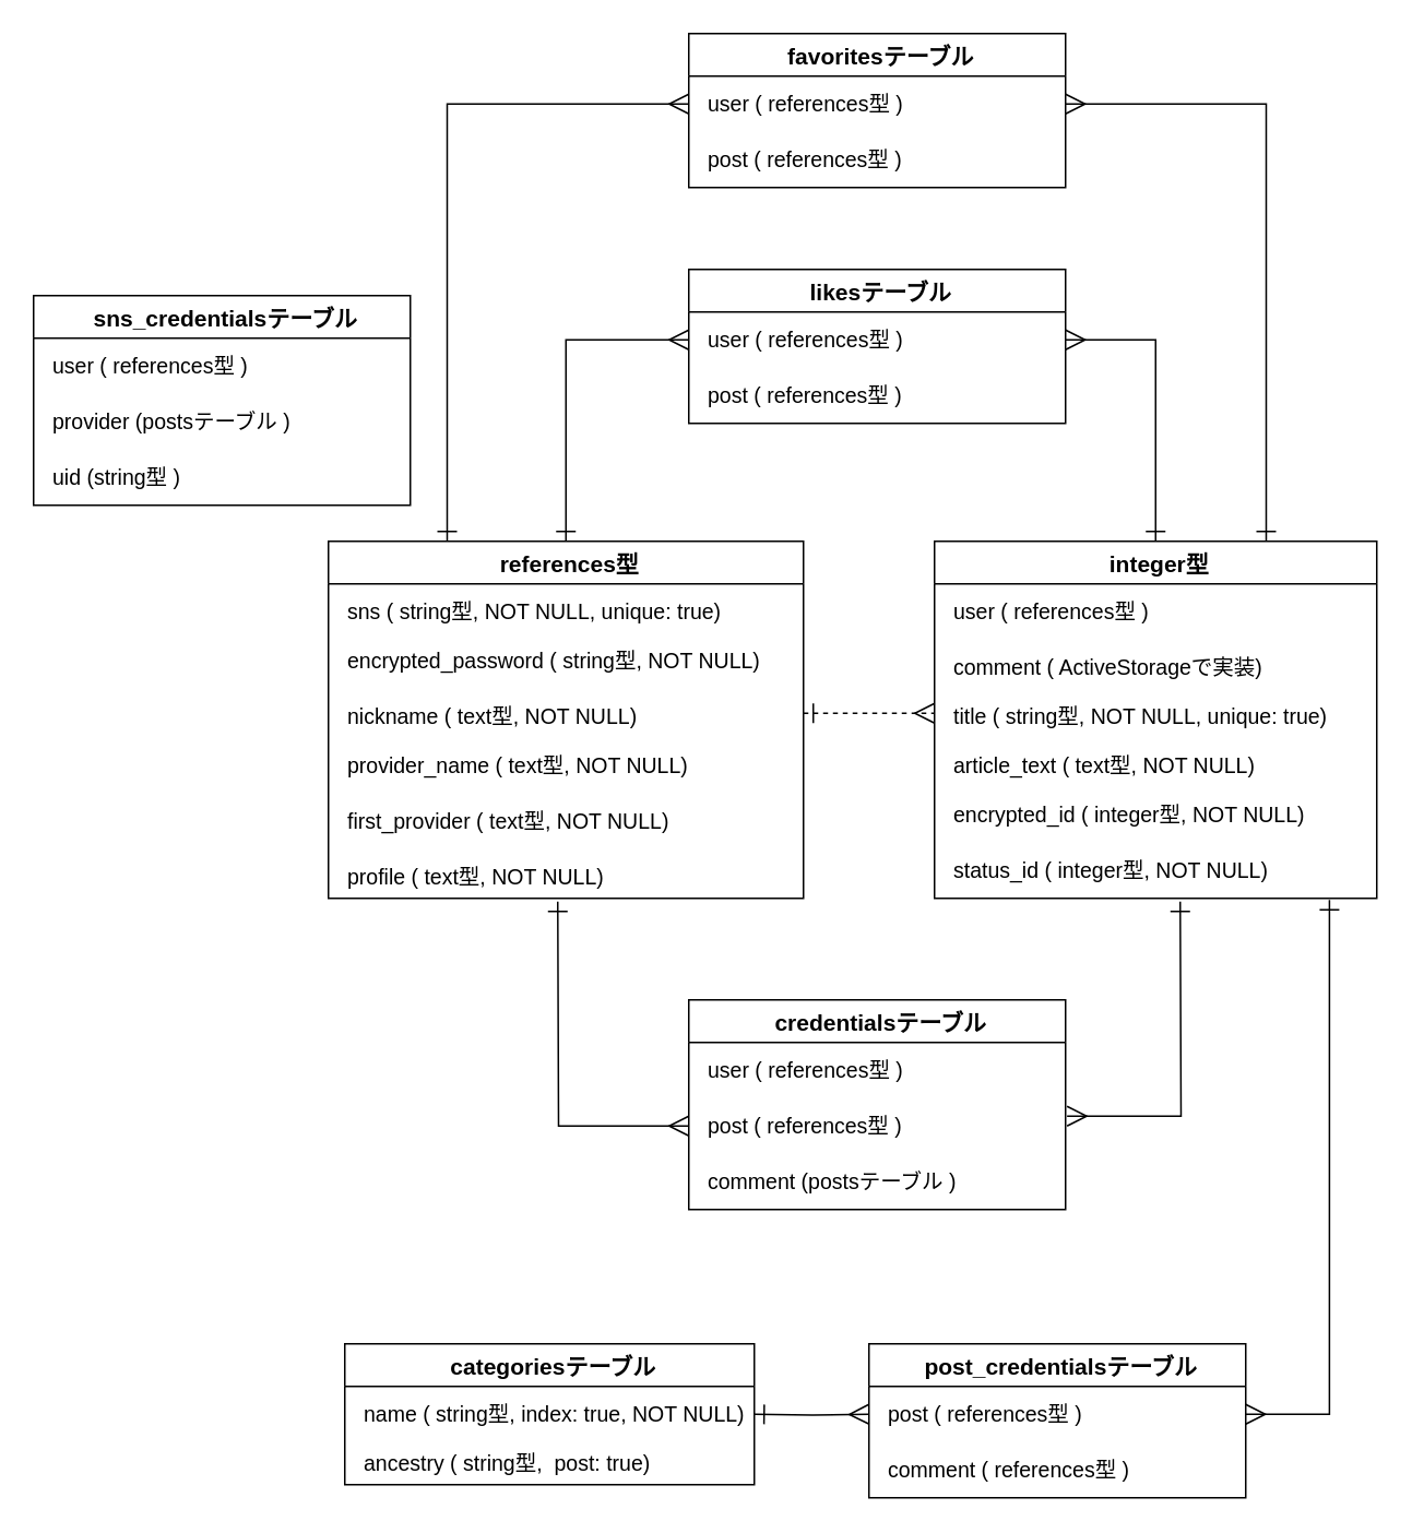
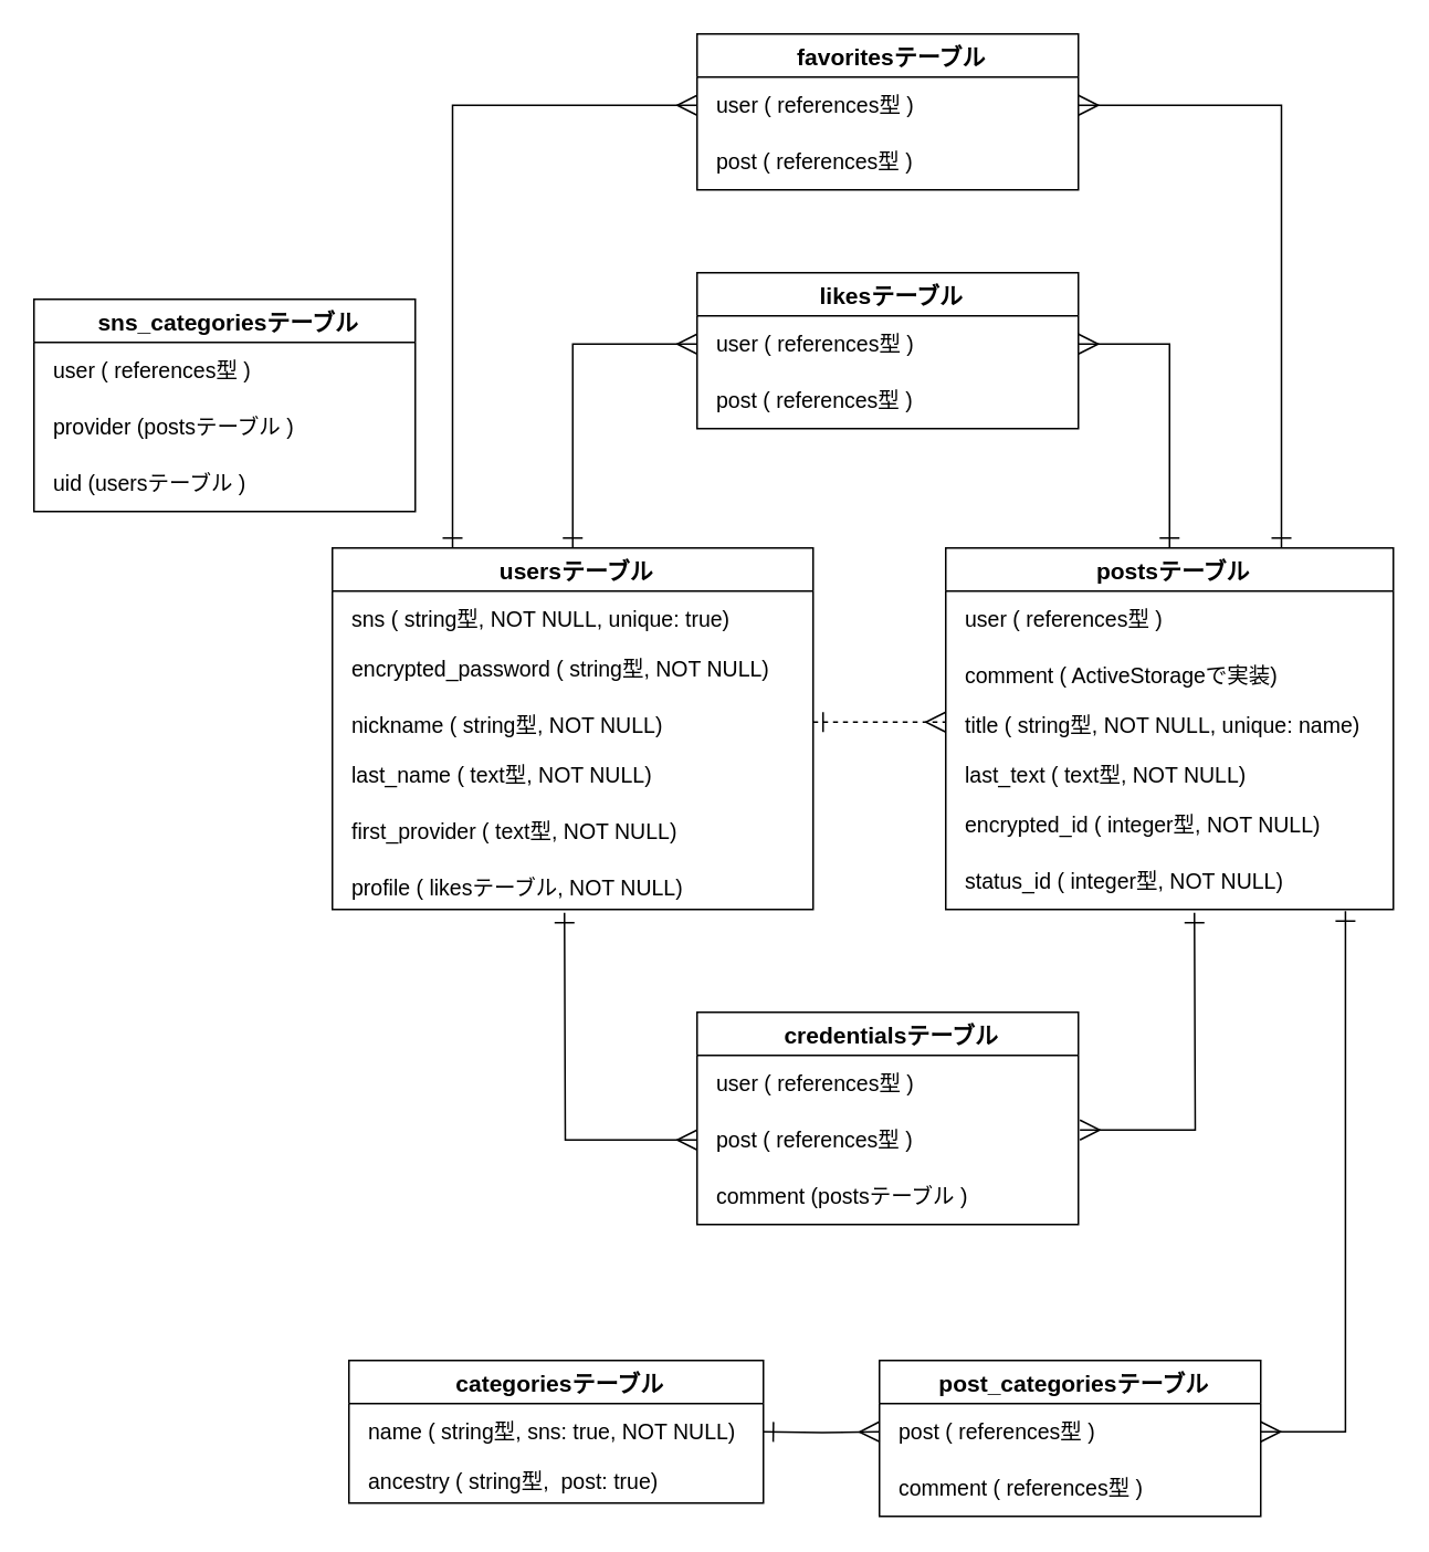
- <mxCell id="11" value="sns_credentialsテーブル" style="swimlane;fontStyle=1;childLayout=stackLayout;horizontal=1;startSize=26;horizontalStack=0;resizeParent=1;resizeParentMax=0;resizeLast=0;collapsible=1;marginBottom=0;align=center;fontSize=14;spacing=15;spacingTop=0;spacingBottom=0;spacingRight=2;spacingLeft=7;" parent="1" vertex="1"><mxGeometry x="20" y="180" width="230" height="128" as="geometry" /></mxCell>
+ <mxCell id="11" value="sns_categoriesテーブル" style="swimlane;fontStyle=1;childLayout=stackLayout;horizontal=1;startSize=26;horizontalStack=0;resizeParent=1;resizeParentMax=0;resizeLast=0;collapsible=1;marginBottom=0;align=center;fontSize=14;spacing=15;spacingTop=0;spacingBottom=0;spacingRight=2;spacingLeft=7;" parent="1" vertex="1"><mxGeometry x="20" y="180" width="230" height="128" as="geometry" /></mxCell>
- <mxCell id="14" value="uid (string型 )" style="text;strokeColor=none;fillColor=none;spacingLeft=7;spacingRight=2;overflow=hidden;rotatable=0;points=[[0,0.5],[1,0.5]];portConstraint=eastwest;fontSize=13;spacing=5;" parent="11" vertex="1"><mxGeometry y="94" width="230" height="34" as="geometry" /></mxCell>
+ <mxCell id="14" value="uid (usersテーブル )" style="text;strokeColor=none;fillColor=none;spacingLeft=7;spacingRight=2;overflow=hidden;rotatable=0;points=[[0,0.5],[1,0.5]];portConstraint=eastwest;fontSize=13;spacing=5;" parent="11" vertex="1"><mxGeometry y="94" width="230" height="34" as="geometry" /></mxCell>
- <mxCell id="4" value="references型" style="swimlane;fontStyle=1;childLayout=stackLayout;horizontal=1;startSize=26;horizontalStack=0;resizeParent=1;resizeParentMax=0;resizeLast=0;collapsible=1;marginBottom=0;align=center;fontSize=14;spacing=15;spacingTop=0;spacingBottom=0;spacingRight=2;spacingLeft=7;" parent="1" vertex="1"><mxGeometry x="200" y="330" width="290" height="218" as="geometry" /></mxCell>
+ <mxCell id="4" value="usersテーブル" style="swimlane;fontStyle=1;childLayout=stackLayout;horizontal=1;startSize=26;horizontalStack=0;resizeParent=1;resizeParentMax=0;resizeLast=0;collapsible=1;marginBottom=0;align=center;fontSize=14;spacing=15;spacingTop=0;spacingBottom=0;spacingRight=2;spacingLeft=7;" parent="1" vertex="1"><mxGeometry x="200" y="330" width="290" height="218" as="geometry" /></mxCell>
- <mxCell id="21" value="integer型" style="swimlane;fontStyle=1;childLayout=stackLayout;horizontal=1;startSize=26;horizontalStack=0;resizeParent=1;resizeParentMax=0;resizeLast=0;collapsible=1;marginBottom=0;align=center;fontSize=14;spacing=15;spacingTop=0;spacingBottom=0;spacingRight=2;spacingLeft=7;" parent="1" vertex="1"><mxGeometry x="570" y="330" width="270" height="218" as="geometry" /></mxCell>
+ <mxCell id="21" value="postsテーブル" style="swimlane;fontStyle=1;childLayout=stackLayout;horizontal=1;startSize=26;horizontalStack=0;resizeParent=1;resizeParentMax=0;resizeLast=0;collapsible=1;marginBottom=0;align=center;fontSize=14;spacing=15;spacingTop=0;spacingBottom=0;spacingRight=2;spacingLeft=7;" parent="1" vertex="1"><mxGeometry x="570" y="330" width="270" height="218" as="geometry" /></mxCell>
- <mxCell id="7" value="nickname ( text型, NOT NULL)" style="text;strokeColor=none;fillColor=none;spacingLeft=7;spacingRight=2;overflow=hidden;rotatable=0;points=[[0,0.5],[1,0.5]];portConstraint=eastwest;fontSize=13;spacing=5;" parent="4" vertex="1"><mxGeometry y="90" width="290" height="30" as="geometry" /></mxCell>
+ <mxCell id="7" value="nickname ( string型, NOT NULL)" style="text;strokeColor=none;fillColor=none;spacingLeft=7;spacingRight=2;overflow=hidden;rotatable=0;points=[[0,0.5],[1,0.5]];portConstraint=eastwest;fontSize=13;spacing=5;" parent="4" vertex="1"><mxGeometry y="90" width="290" height="30" as="geometry" /></mxCell>
- <mxCell id="24" value="title ( string型, NOT NULL, unique: true)" style="text;strokeColor=none;fillColor=none;spacingLeft=7;spacingRight=2;overflow=hidden;rotatable=0;points=[[0,0.5],[1,0.5]];portConstraint=eastwest;fontSize=13;spacing=5;" parent="21" vertex="1"><mxGeometry y="90" width="270" height="30" as="geometry" /></mxCell>
+ <mxCell id="24" value="title ( string型, NOT NULL, unique: name)" style="text;strokeColor=none;fillColor=none;spacingLeft=7;spacingRight=2;overflow=hidden;rotatable=0;points=[[0,0.5],[1,0.5]];portConstraint=eastwest;fontSize=13;spacing=5;" parent="21" vertex="1"><mxGeometry y="90" width="270" height="30" as="geometry" /></mxCell>
- <mxCell id="8" value="provider_name ( text型, NOT NULL)" style="text;strokeColor=none;fillColor=none;spacingLeft=7;spacingRight=2;overflow=hidden;rotatable=0;points=[[0,0.5],[1,0.5]];portConstraint=eastwest;fontSize=13;spacing=5;" parent="4" vertex="1"><mxGeometry y="120" width="290" height="34" as="geometry" /></mxCell>
+ <mxCell id="8" value="last_name ( text型, NOT NULL)" style="text;strokeColor=none;fillColor=none;spacingLeft=7;spacingRight=2;overflow=hidden;rotatable=0;points=[[0,0.5],[1,0.5]];portConstraint=eastwest;fontSize=13;spacing=5;" parent="4" vertex="1"><mxGeometry y="120" width="290" height="34" as="geometry" /></mxCell>
- <mxCell id="25" value="article_text ( text型, NOT NULL)" style="text;strokeColor=none;fillColor=none;spacingLeft=7;spacingRight=2;overflow=hidden;rotatable=0;points=[[0,0.5],[1,0.5]];portConstraint=eastwest;fontSize=13;spacing=5;" parent="21" vertex="1"><mxGeometry y="120" width="270" height="30" as="geometry" /></mxCell>
+ <mxCell id="25" value="last_text ( text型, NOT NULL)" style="text;strokeColor=none;fillColor=none;spacingLeft=7;spacingRight=2;overflow=hidden;rotatable=0;points=[[0,0.5],[1,0.5]];portConstraint=eastwest;fontSize=13;spacing=5;" parent="21" vertex="1"><mxGeometry y="120" width="270" height="30" as="geometry" /></mxCell>
- <mxCell id="10" value="profile ( text型, NOT NULL)" style="text;strokeColor=none;fillColor=none;spacingLeft=7;spacingRight=2;overflow=hidden;rotatable=0;points=[[0,0.5],[1,0.5]];portConstraint=eastwest;fontSize=13;spacing=5;" parent="4" vertex="1"><mxGeometry y="188" width="290" height="30" as="geometry" /></mxCell>
+ <mxCell id="10" value="profile ( likesテーブル, NOT NULL)" style="text;strokeColor=none;fillColor=none;spacingLeft=7;spacingRight=2;overflow=hidden;rotatable=0;points=[[0,0.5],[1,0.5]];portConstraint=eastwest;fontSize=13;spacing=5;" parent="4" vertex="1"><mxGeometry y="188" width="290" height="30" as="geometry" /></mxCell>
- <mxCell id="37" value="post_credentialsテーブル" style="swimlane;fontStyle=1;childLayout=stackLayout;horizontal=1;startSize=26;horizontalStack=0;resizeParent=1;resizeParentMax=0;resizeLast=0;collapsible=1;marginBottom=0;align=center;fontSize=14;spacing=15;spacingTop=0;spacingBottom=0;spacingRight=2;spacingLeft=7;" parent="1" vertex="1"><mxGeometry x="530" y="820" width="230" height="94" as="geometry" /></mxCell>
+ <mxCell id="37" value="post_categoriesテーブル" style="swimlane;fontStyle=1;childLayout=stackLayout;horizontal=1;startSize=26;horizontalStack=0;resizeParent=1;resizeParentMax=0;resizeLast=0;collapsible=1;marginBottom=0;align=center;fontSize=14;spacing=15;spacingTop=0;spacingBottom=0;spacingRight=2;spacingLeft=7;" parent="1" vertex="1"><mxGeometry x="530" y="820" width="230" height="94" as="geometry" /></mxCell>
- <mxCell id="41" value="name ( string型, index: true, NOT NULL)" style="text;strokeColor=none;fillColor=none;spacingLeft=7;spacingRight=2;overflow=hidden;rotatable=0;points=[[0,0.5],[1,0.5]];portConstraint=eastwest;fontSize=13;spacing=5;" parent="40" vertex="1"><mxGeometry y="26" width="250" height="30" as="geometry" /></mxCell>
+ <mxCell id="41" value="name ( string型, sns: true, NOT NULL)" style="text;strokeColor=none;fillColor=none;spacingLeft=7;spacingRight=2;overflow=hidden;rotatable=0;points=[[0,0.5],[1,0.5]];portConstraint=eastwest;fontSize=13;spacing=5;" parent="40" vertex="1"><mxGeometry y="26" width="250" height="30" as="geometry" /></mxCell>
